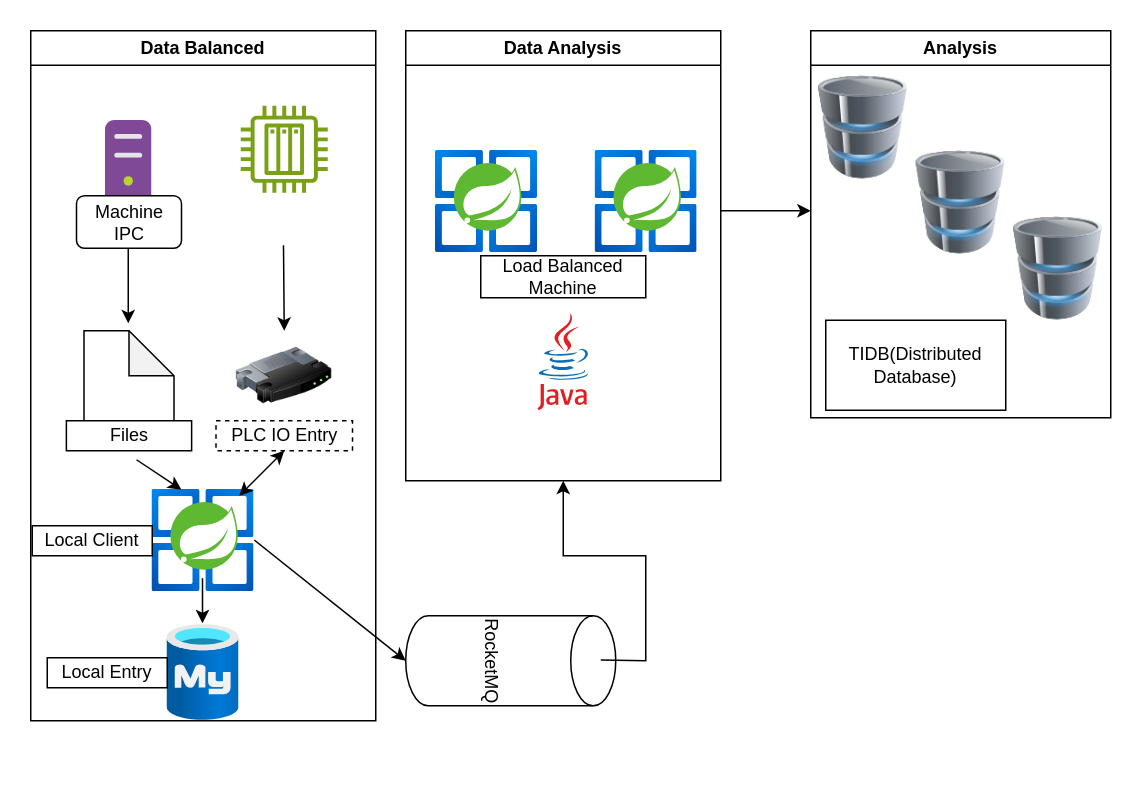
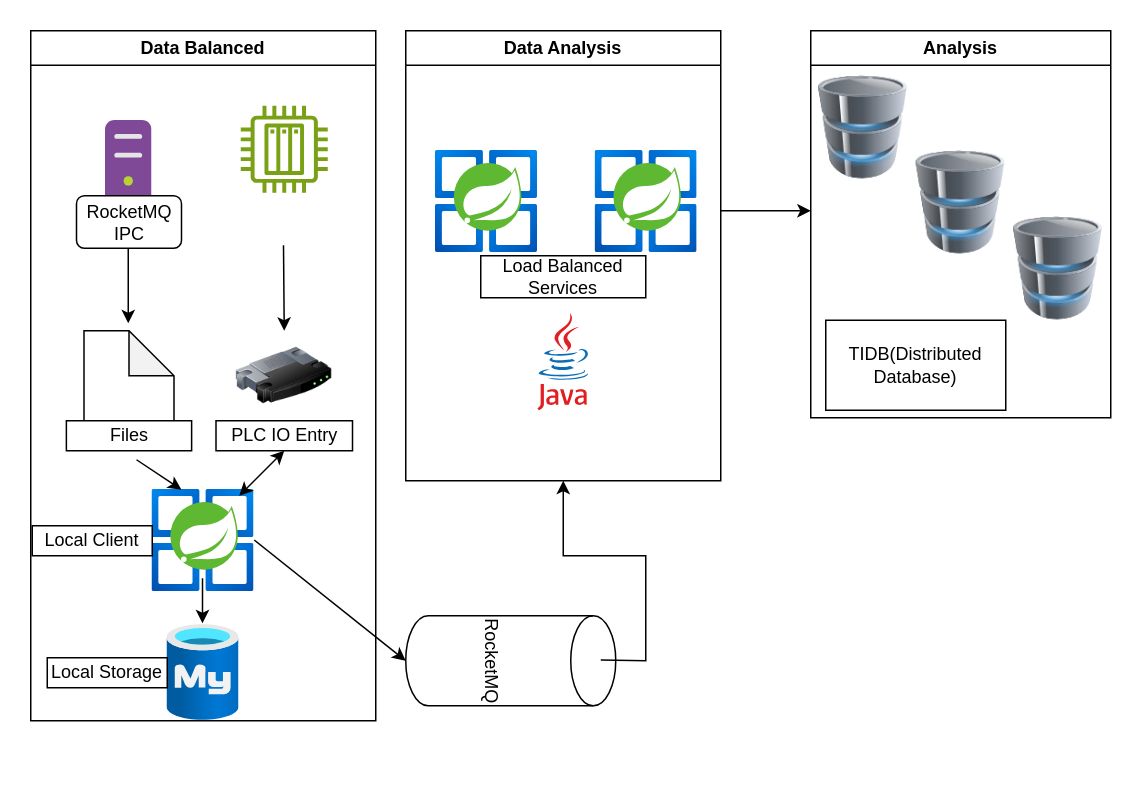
- <mxCell id="5" value="Machine IPC" style="rounded=1;whiteSpace=wrap;html=1;" vertex="1" parent="3"><mxGeometry y="50" width="70" height="35" as="geometry" /></mxCell>
+ <mxCell id="5" value="RocketMQ IPC" style="rounded=1;whiteSpace=wrap;html=1;" vertex="1" parent="3"><mxGeometry y="50" width="70" height="35" as="geometry" /></mxCell>
- <mxCell id="29" value="Load Balanced Machine" style="rounded=0;whiteSpace=wrap;html=1;" vertex="1" parent="25"><mxGeometry x="50" y="150" width="110" height="28" as="geometry" /></mxCell>
+ <mxCell id="29" value="Load Balanced Services" style="rounded=0;whiteSpace=wrap;html=1;" vertex="1" parent="25"><mxGeometry x="50" y="150" width="110" height="28" as="geometry" /></mxCell>
- <mxCell id="18" value="PLC IO Entry" style="rounded=0;whiteSpace=wrap;html=1;dashed=1;" vertex="1" parent="2"><mxGeometry x="123.5" y="260" width="91" height="20" as="geometry" /></mxCell>
+ <mxCell id="18" value="PLC IO Entry" style="rounded=0;whiteSpace=wrap;html=1;" vertex="1" parent="2"><mxGeometry x="123.5" y="260" width="91" height="20" as="geometry" /></mxCell>
- <mxCell id="21" value="Local Entry" style="rounded=0;whiteSpace=wrap;html=1;" vertex="1" parent="2"><mxGeometry x="11" y="418" width="80" height="20" as="geometry" /></mxCell>
+ <mxCell id="21" value="Local Storage" style="rounded=0;whiteSpace=wrap;html=1;" vertex="1" parent="2"><mxGeometry x="11" y="418" width="80" height="20" as="geometry" /></mxCell>
